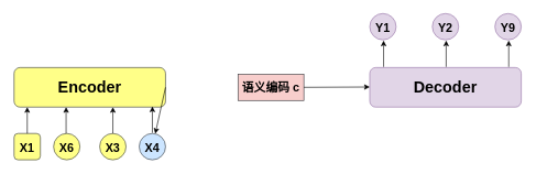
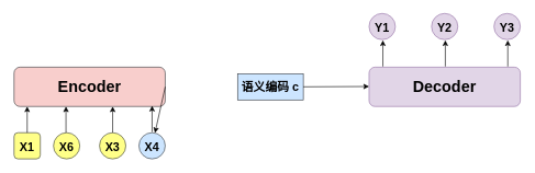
- <mxCell id="15" value="&lt;font style=&quot;font-size: 18px&quot;&gt;&lt;b&gt;Y9&lt;/b&gt;&lt;/font&gt;" style="ellipse;whiteSpace=wrap;html=1;aspect=fixed;fontSize=24;fillColor=#e1d5e7;strokeColor=#9673a6;" vertex="1" parent="1"><mxGeometry x="750" y="20" width="40" height="40" as="geometry" /></mxCell>
+ <mxCell id="15" value="&lt;font style=&quot;font-size: 18px&quot;&gt;&lt;b&gt;Y3&lt;/b&gt;&lt;/font&gt;" style="ellipse;whiteSpace=wrap;html=1;aspect=fixed;fontSize=24;fillColor=#e1d5e7;strokeColor=#9673a6;" vertex="1" parent="1"><mxGeometry x="750" y="20" width="40" height="40" as="geometry" /></mxCell>
- <mxCell id="2" value="&lt;font style=&quot;font-size: 24px&quot;&gt;&lt;b&gt;Encoder&lt;/b&gt;&lt;/font&gt;" style="rounded=1;whiteSpace=wrap;html=1;fillColor=#ffff88;strokeColor=#36393d;" vertex="1" parent="1"><mxGeometry x="20" y="102" width="230" height="60" as="geometry" /></mxCell>
+ <mxCell id="2" value="&lt;font style=&quot;font-size: 24px&quot;&gt;&lt;b&gt;Encoder&lt;/b&gt;&lt;/font&gt;" style="rounded=1;whiteSpace=wrap;html=1;fillColor=#f8cecc;strokeColor=#36393d;" vertex="1" parent="1"><mxGeometry x="20" y="102" width="230" height="60" as="geometry" /></mxCell>
- <mxCell id="4" value="&lt;font style=&quot;font-size: 18px&quot;&gt;&lt;b&gt;语义编码 c&lt;/b&gt;&lt;/font&gt;" style="rounded=0;whiteSpace=wrap;html=1;fillColor=#f8cecc;strokeColor=#36393d;" vertex="1" parent="1"><mxGeometry x="360" y="112" width="100" height="40" as="geometry" /></mxCell>
+ <mxCell id="4" value="&lt;font style=&quot;font-size: 18px&quot;&gt;&lt;b&gt;语义编码 c&lt;/b&gt;&lt;/font&gt;" style="rounded=0;whiteSpace=wrap;html=1;fillColor=#cce5ff;strokeColor=#36393d;" vertex="1" parent="1"><mxGeometry x="360" y="112" width="100" height="40" as="geometry" /></mxCell>
